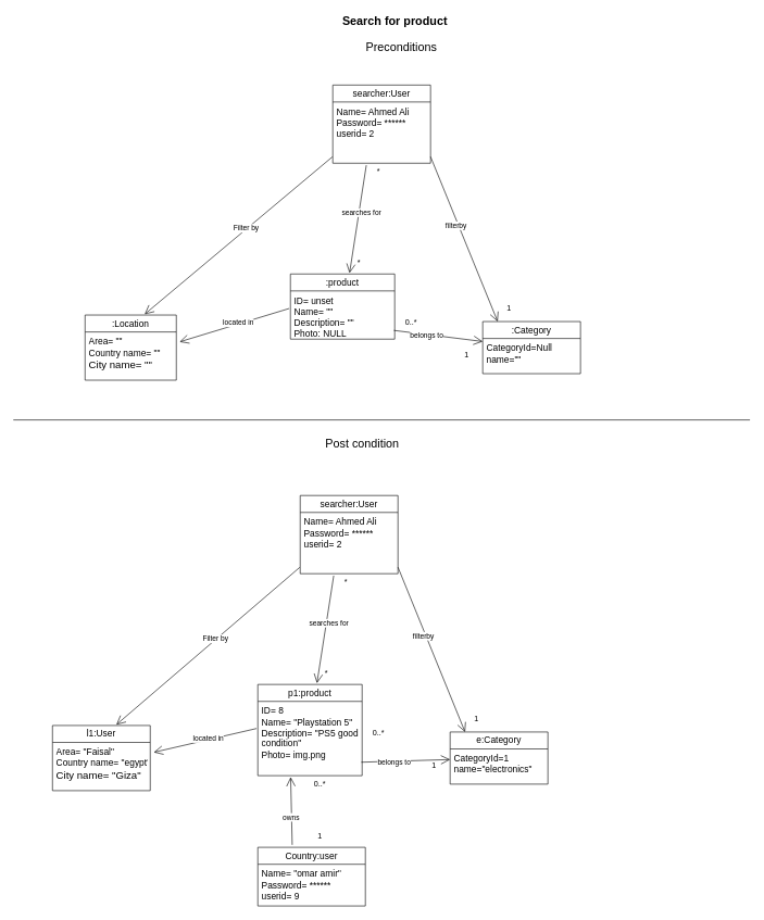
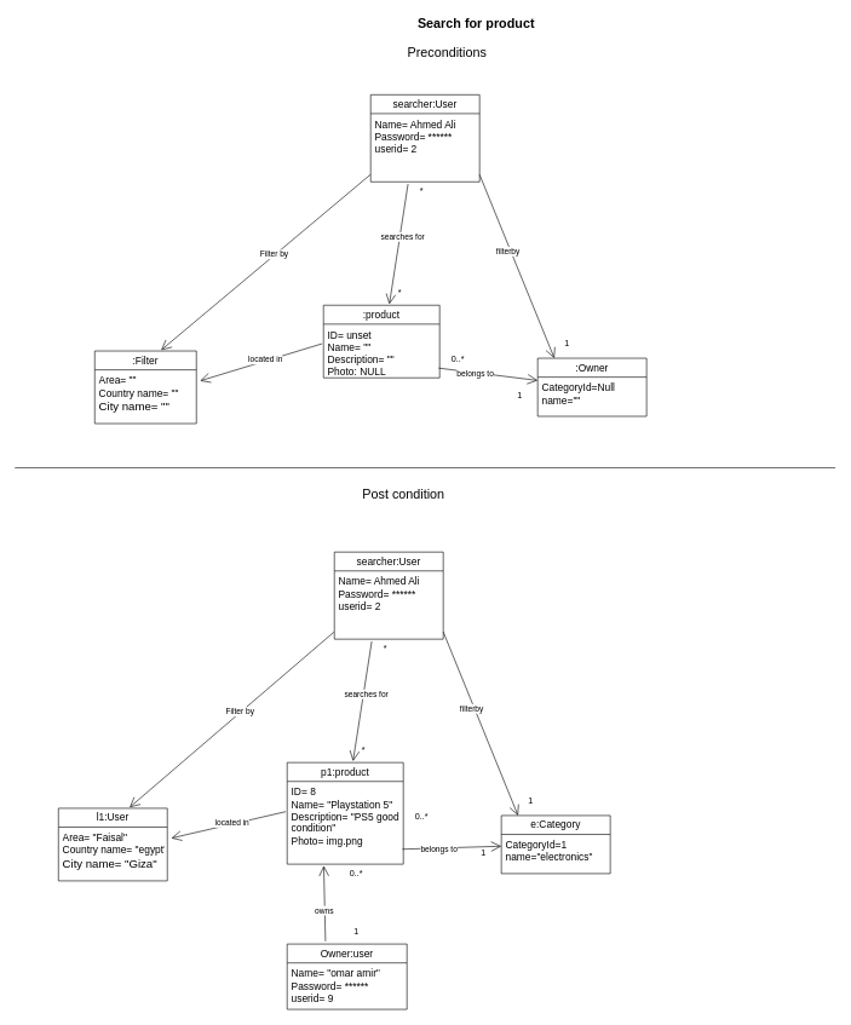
- <mxCell id="4" value="&lt;font style=&quot;font-size: 18px;&quot;&gt;Search for product&lt;/font&gt;" style="text;align=center;fontStyle=1;verticalAlign=middle;spacingLeft=3;spacingRight=3;strokeColor=none;rotatable=0;points=[[0,0.5],[1,0.5]];portConstraint=eastwest;html=1;" vertex="1" parent="1"><mxGeometry x="510" y="20" width="190" height="26" as="geometry" /></mxCell>
+ <mxCell id="4" value="&lt;font style=&quot;font-size: 18px;&quot;&gt;Search for product&lt;/font&gt;" style="text;align=center;fontStyle=1;verticalAlign=middle;spacingLeft=3;spacingRight=3;strokeColor=none;rotatable=0;points=[[0,0.5],[1,0.5]];portConstraint=eastwest;html=1;" vertex="1" parent="1"><mxGeometry x="560" y="20" width="190" height="26" as="geometry" /></mxCell>
- <mxCell id="6" value="&lt;font style=&quot;font-size: 14px;&quot;&gt;:Location&lt;/font&gt;" style="swimlane;fontStyle=0;childLayout=stackLayout;horizontal=1;startSize=26;fillColor=none;horizontalStack=0;resizeParent=1;resizeParentMax=0;resizeLast=0;collapsible=1;marginBottom=0;whiteSpace=wrap;html=1;" vertex="1" parent="1"><mxGeometry x="130" y="483" width="140" height="100" as="geometry" /></mxCell>
+ <mxCell id="6" value="&lt;font style=&quot;font-size: 14px;&quot;&gt;:Filter&lt;/font&gt;" style="swimlane;fontStyle=0;childLayout=stackLayout;horizontal=1;startSize=26;fillColor=none;horizontalStack=0;resizeParent=1;resizeParentMax=0;resizeLast=0;collapsible=1;marginBottom=0;whiteSpace=wrap;html=1;" vertex="1" parent="1"><mxGeometry x="130" y="483" width="140" height="100" as="geometry" /></mxCell>
- <mxCell id="14" value="&lt;font style=&quot;font-size: 14px;&quot;&gt;:Category&lt;/font&gt;" style="swimlane;fontStyle=0;childLayout=stackLayout;horizontal=1;startSize=26;fillColor=none;horizontalStack=0;resizeParent=1;resizeParentMax=0;resizeLast=0;collapsible=1;marginBottom=0;whiteSpace=wrap;html=1;" vertex="1" parent="1"><mxGeometry x="740" y="493" width="150" height="80" as="geometry" /></mxCell>
+ <mxCell id="14" value="&lt;font style=&quot;font-size: 14px;&quot;&gt;:Owner&lt;/font&gt;" style="swimlane;fontStyle=0;childLayout=stackLayout;horizontal=1;startSize=26;fillColor=none;horizontalStack=0;resizeParent=1;resizeParentMax=0;resizeLast=0;collapsible=1;marginBottom=0;whiteSpace=wrap;html=1;" vertex="1" parent="1"><mxGeometry x="740" y="493" width="150" height="80" as="geometry" /></mxCell>
- <mxCell id="52" value="&lt;font style=&quot;font-size: 14px;&quot;&gt;Country:user&lt;/font&gt;" style="swimlane;fontStyle=0;childLayout=stackLayout;horizontal=1;startSize=26;fillColor=none;horizontalStack=0;resizeParent=1;resizeParentMax=0;resizeLast=0;collapsible=1;marginBottom=0;whiteSpace=wrap;html=1;" vertex="1" parent="1"><mxGeometry x="395" y="1300" width="165" height="90" as="geometry" /></mxCell>
+ <mxCell id="52" value="&lt;font style=&quot;font-size: 14px;&quot;&gt;Owner:user&lt;/font&gt;" style="swimlane;fontStyle=0;childLayout=stackLayout;horizontal=1;startSize=26;fillColor=none;horizontalStack=0;resizeParent=1;resizeParentMax=0;resizeLast=0;collapsible=1;marginBottom=0;whiteSpace=wrap;html=1;" vertex="1" parent="1"><mxGeometry x="395" y="1300" width="165" height="90" as="geometry" /></mxCell>
